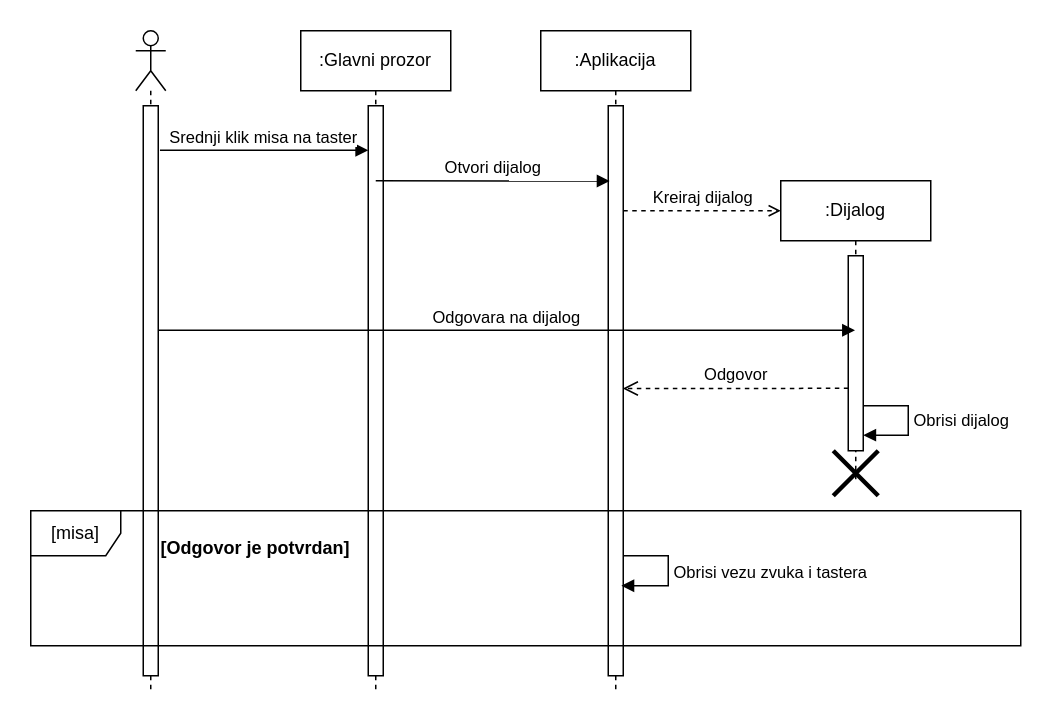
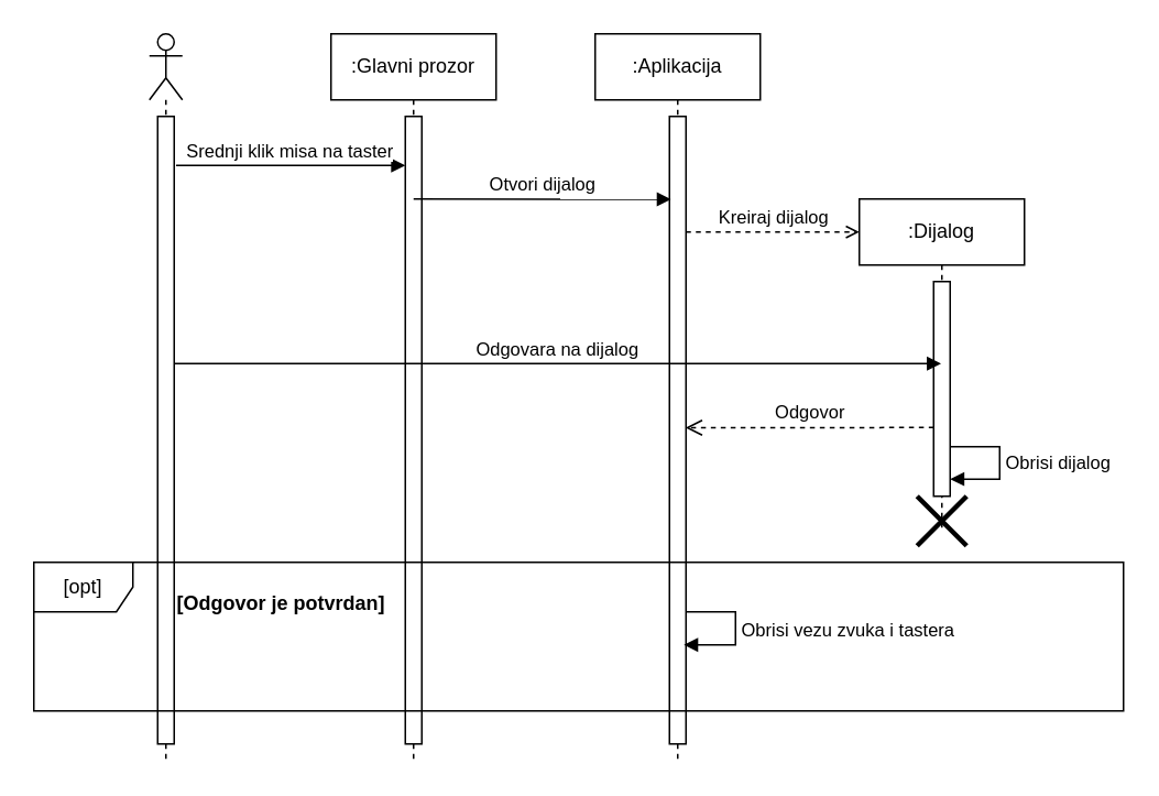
- <mxCell id="18" value="[misa]" style="shape=umlFrame;whiteSpace=wrap;html=1;" parent="1" vertex="1"><mxGeometry x="20" y="340" width="660" height="90" as="geometry" /></mxCell>
+ <mxCell id="18" value="[opt]" style="shape=umlFrame;whiteSpace=wrap;html=1;" parent="1" vertex="1"><mxGeometry x="20" y="340" width="660" height="90" as="geometry" /></mxCell>
